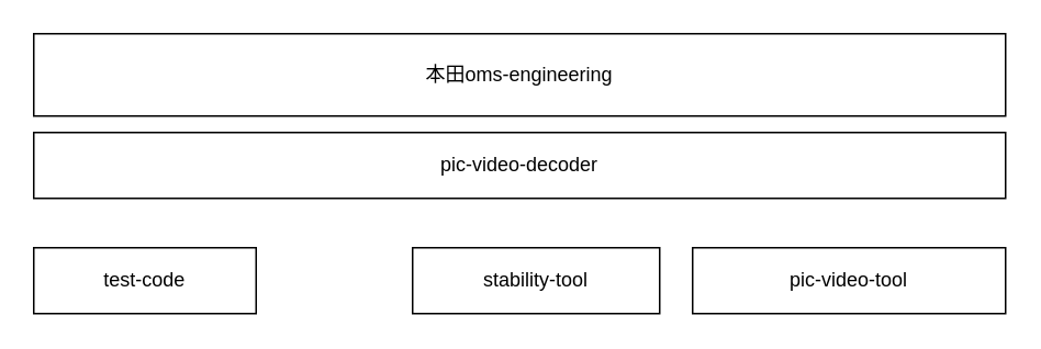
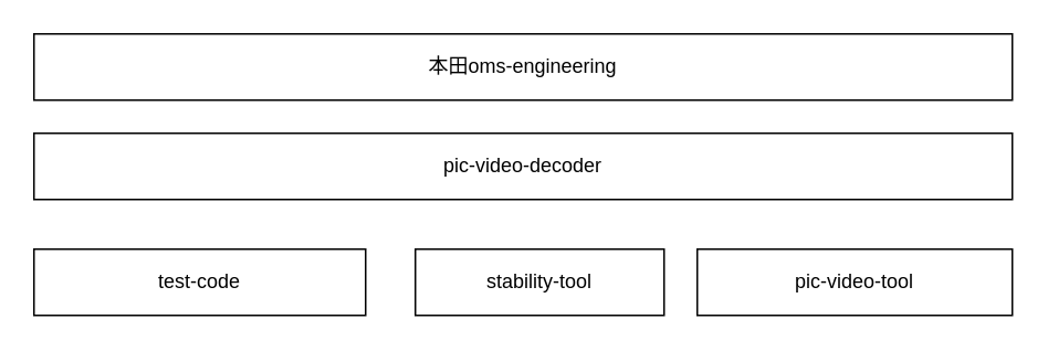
- <mxCell id="2" value="本田oms-engineering" style="whiteSpace=wrap;html=1;" vertex="1" parent="1"><mxGeometry x="20" y="20" width="590" height="50" as="geometry" /></mxCell>
+ <mxCell id="2" value="本田oms-engineering" style="whiteSpace=wrap;html=1;" vertex="1" parent="1"><mxGeometry x="20" y="20" width="590" height="40" as="geometry" /></mxCell>
- <mxCell id="4" value="test-code" style="whiteSpace=wrap;html=1;" vertex="1" parent="1"><mxGeometry x="20" y="150" width="135" height="40" as="geometry" /></mxCell>
+ <mxCell id="4" value="test-code" style="whiteSpace=wrap;html=1;" vertex="1" parent="1"><mxGeometry x="20" y="150" width="200" height="40" as="geometry" /></mxCell>
